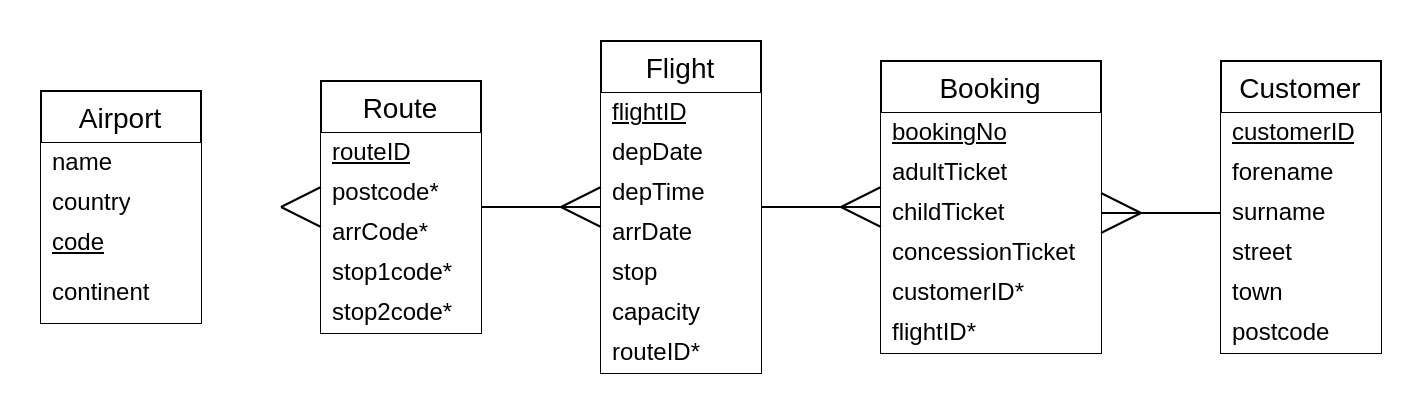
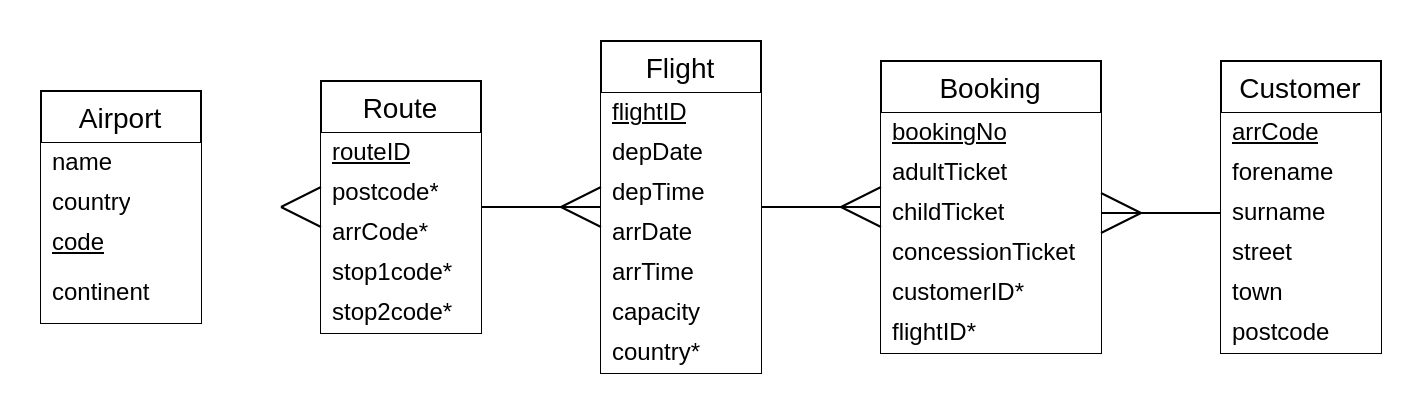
- <mxCell id="15" value="&lt;u&gt;customerID&lt;/u&gt;" style="text;strokeColor=none;fillColor=default;spacingLeft=4;spacingRight=4;overflow=hidden;rotatable=0;points=[[0,0.5],[1,0.5]];portConstraint=eastwest;fontSize=12;whiteSpace=wrap;html=1;verticalAlign=middle;" parent="14" vertex="1"><mxGeometry y="26" width="80" height="20" as="geometry" /></mxCell>
+ <mxCell id="15" value="&lt;u&gt;arrCode&lt;/u&gt;" style="text;strokeColor=none;fillColor=default;spacingLeft=4;spacingRight=4;overflow=hidden;rotatable=0;points=[[0,0.5],[1,0.5]];portConstraint=eastwest;fontSize=12;whiteSpace=wrap;html=1;verticalAlign=middle;" parent="14" vertex="1"><mxGeometry y="26" width="80" height="20" as="geometry" /></mxCell>
- <mxCell id="34" value="stop" style="text;strokeColor=none;fillColor=default;spacingLeft=4;spacingRight=4;overflow=hidden;rotatable=0;points=[[0,0.5],[1,0.5]];portConstraint=eastwest;fontSize=12;whiteSpace=wrap;html=1;verticalAlign=middle;" parent="29" vertex="1"><mxGeometry y="106" width="80" height="20" as="geometry" /></mxCell>
+ <mxCell id="34" value="arrTime" style="text;strokeColor=none;fillColor=default;spacingLeft=4;spacingRight=4;overflow=hidden;rotatable=0;points=[[0,0.5],[1,0.5]];portConstraint=eastwest;fontSize=12;whiteSpace=wrap;html=1;verticalAlign=middle;" parent="29" vertex="1"><mxGeometry y="106" width="80" height="20" as="geometry" /></mxCell>
- <mxCell id="36" value="routeID*" style="text;strokeColor=none;fillColor=default;spacingLeft=4;spacingRight=4;overflow=hidden;rotatable=0;points=[[0,0.5],[1,0.5]];portConstraint=eastwest;fontSize=12;whiteSpace=wrap;html=1;verticalAlign=middle;" parent="29" vertex="1"><mxGeometry y="146" width="80" height="20" as="geometry" /></mxCell>
+ <mxCell id="36" value="country*" style="text;strokeColor=none;fillColor=default;spacingLeft=4;spacingRight=4;overflow=hidden;rotatable=0;points=[[0,0.5],[1,0.5]];portConstraint=eastwest;fontSize=12;whiteSpace=wrap;html=1;verticalAlign=middle;" parent="29" vertex="1"><mxGeometry y="146" width="80" height="20" as="geometry" /></mxCell>
